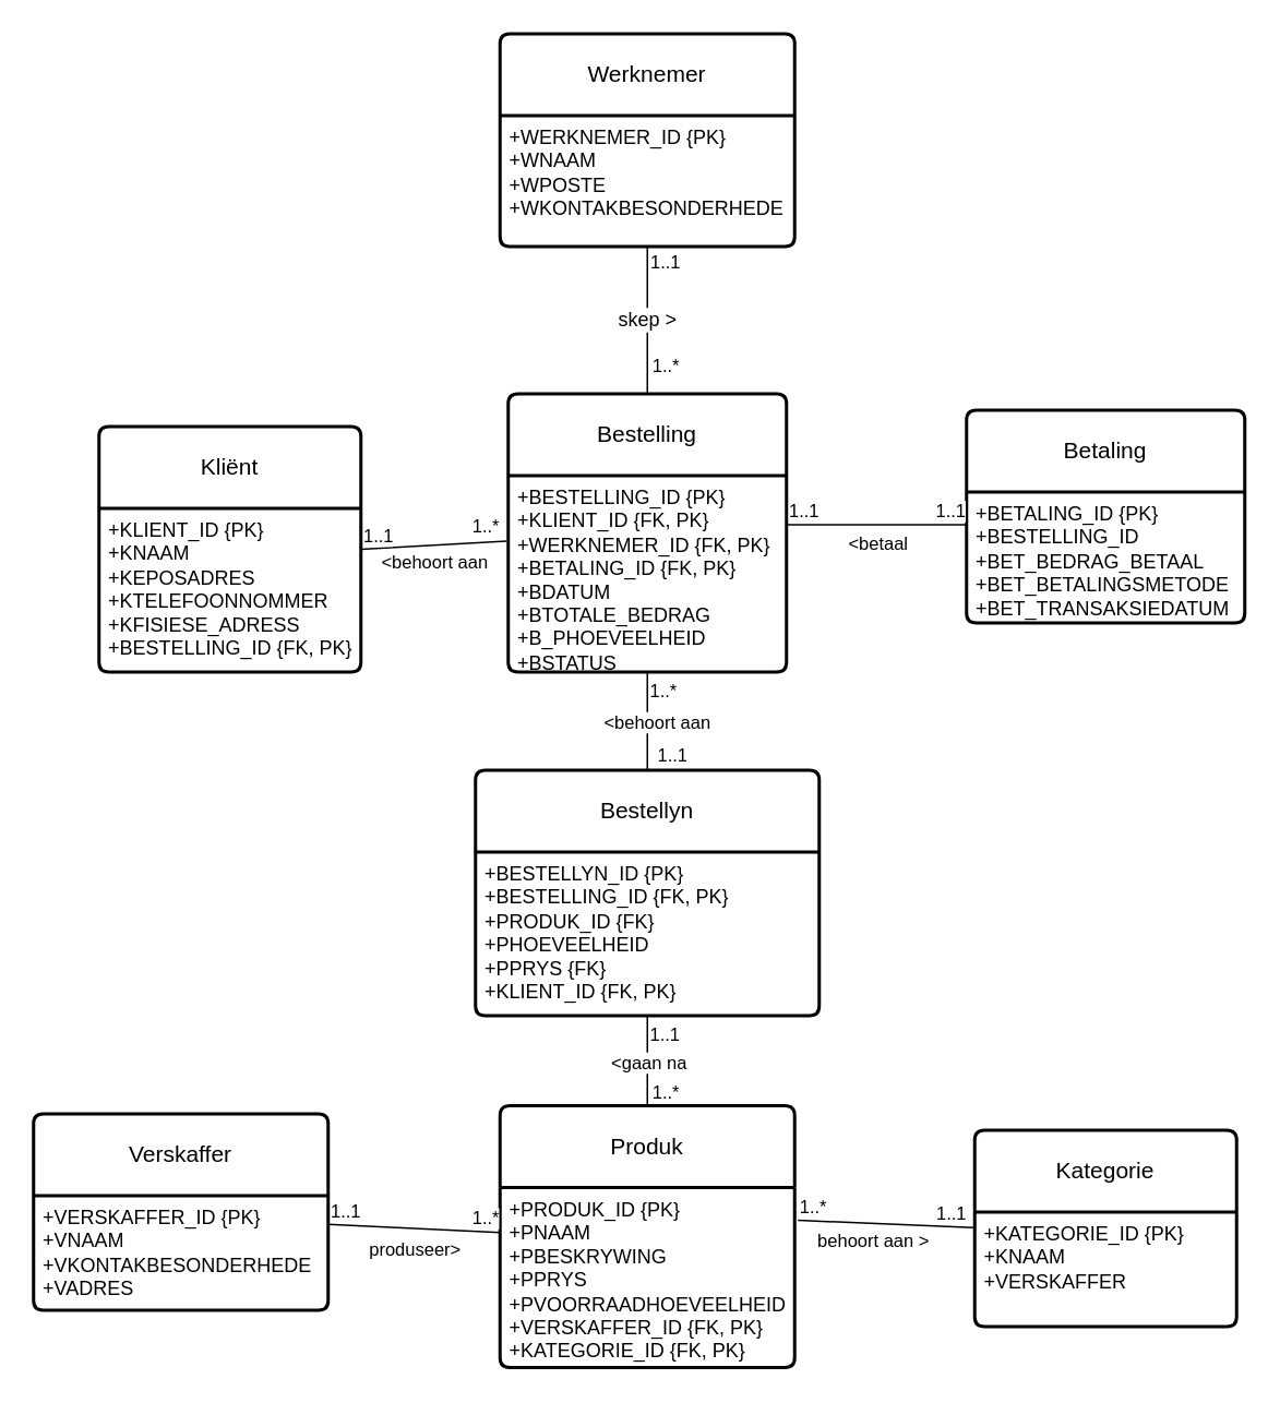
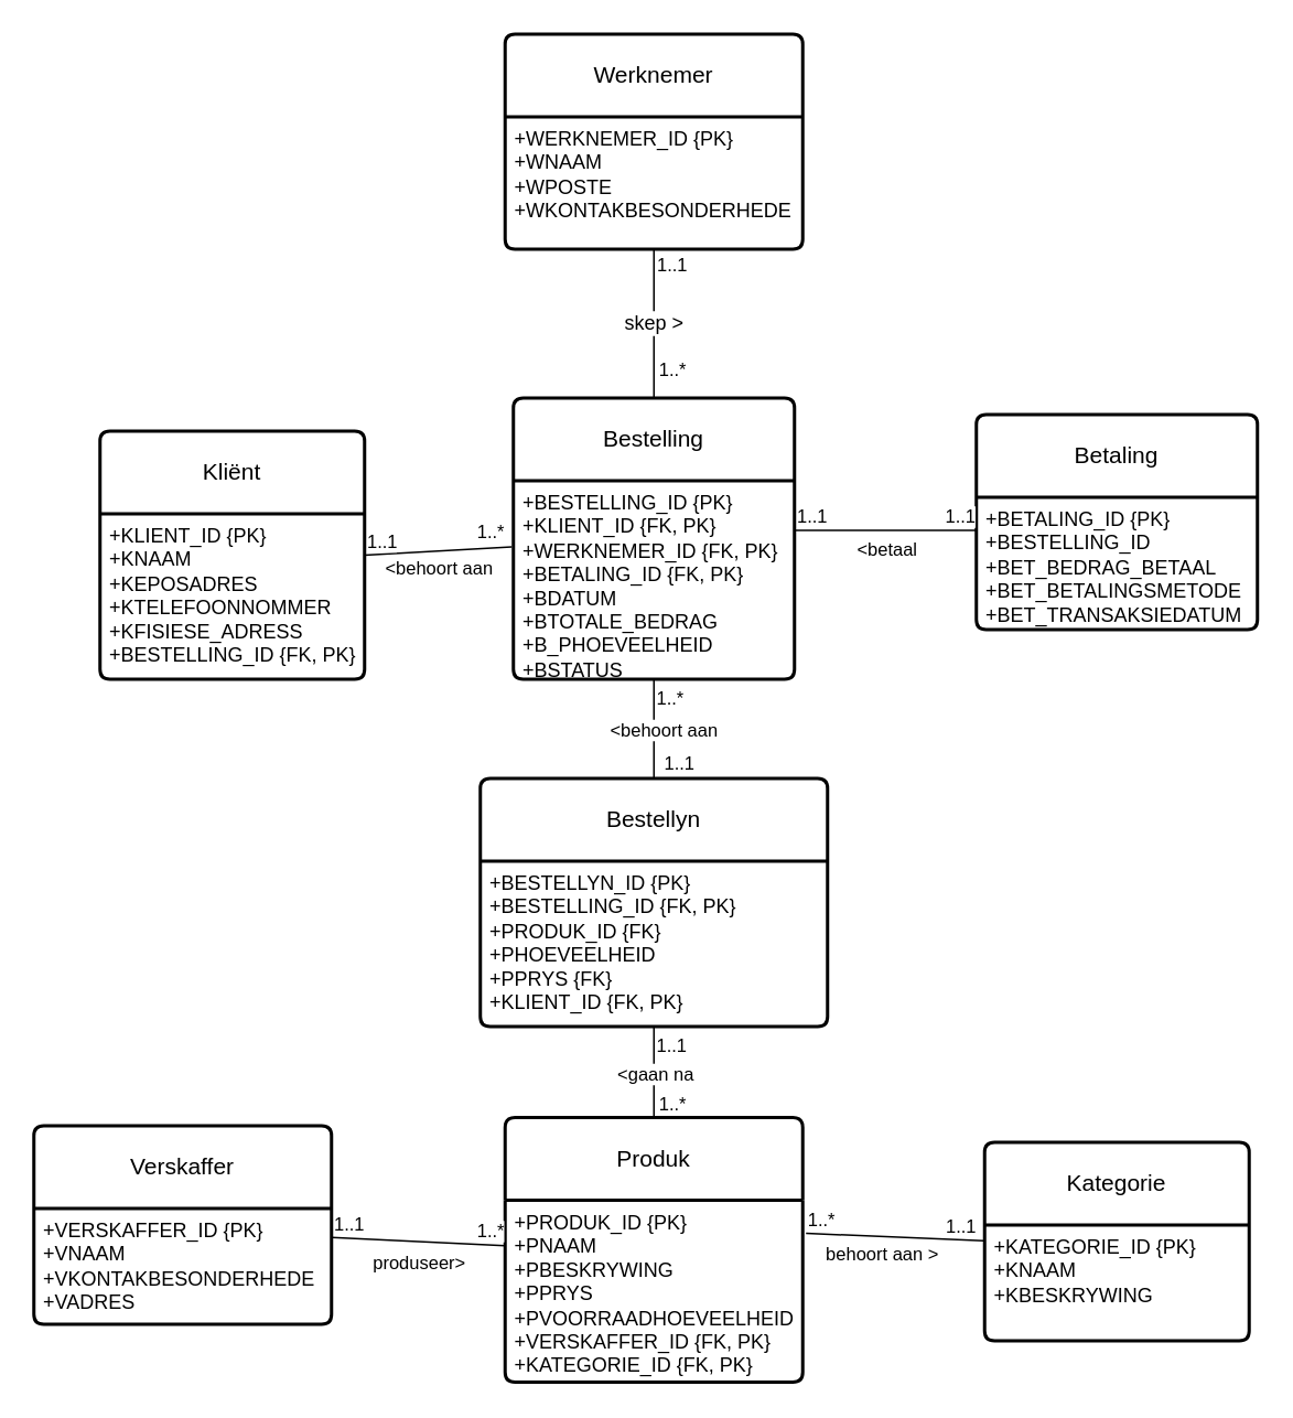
- <mxCell id="9" value="+KATEGORIE_ID {PK}&lt;div&gt;+KNAAM&lt;/div&gt;&lt;div&gt;+VERSKAFFER&lt;/div&gt;" style="align=left;strokeColor=none;fillColor=none;spacingLeft=4;fontSize=12;verticalAlign=top;resizable=0;rotatable=0;part=1;html=1;" parent="8" vertex="1"><mxGeometry y="50" width="160" height="70" as="geometry" /></mxCell>
+ <mxCell id="9" value="+KATEGORIE_ID {PK}&lt;div&gt;+KNAAM&lt;/div&gt;&lt;div&gt;+KBESKRYWING&lt;/div&gt;" style="align=left;strokeColor=none;fillColor=none;spacingLeft=4;fontSize=12;verticalAlign=top;resizable=0;rotatable=0;part=1;html=1;" parent="8" vertex="1"><mxGeometry y="50" width="160" height="70" as="geometry" /></mxCell>
